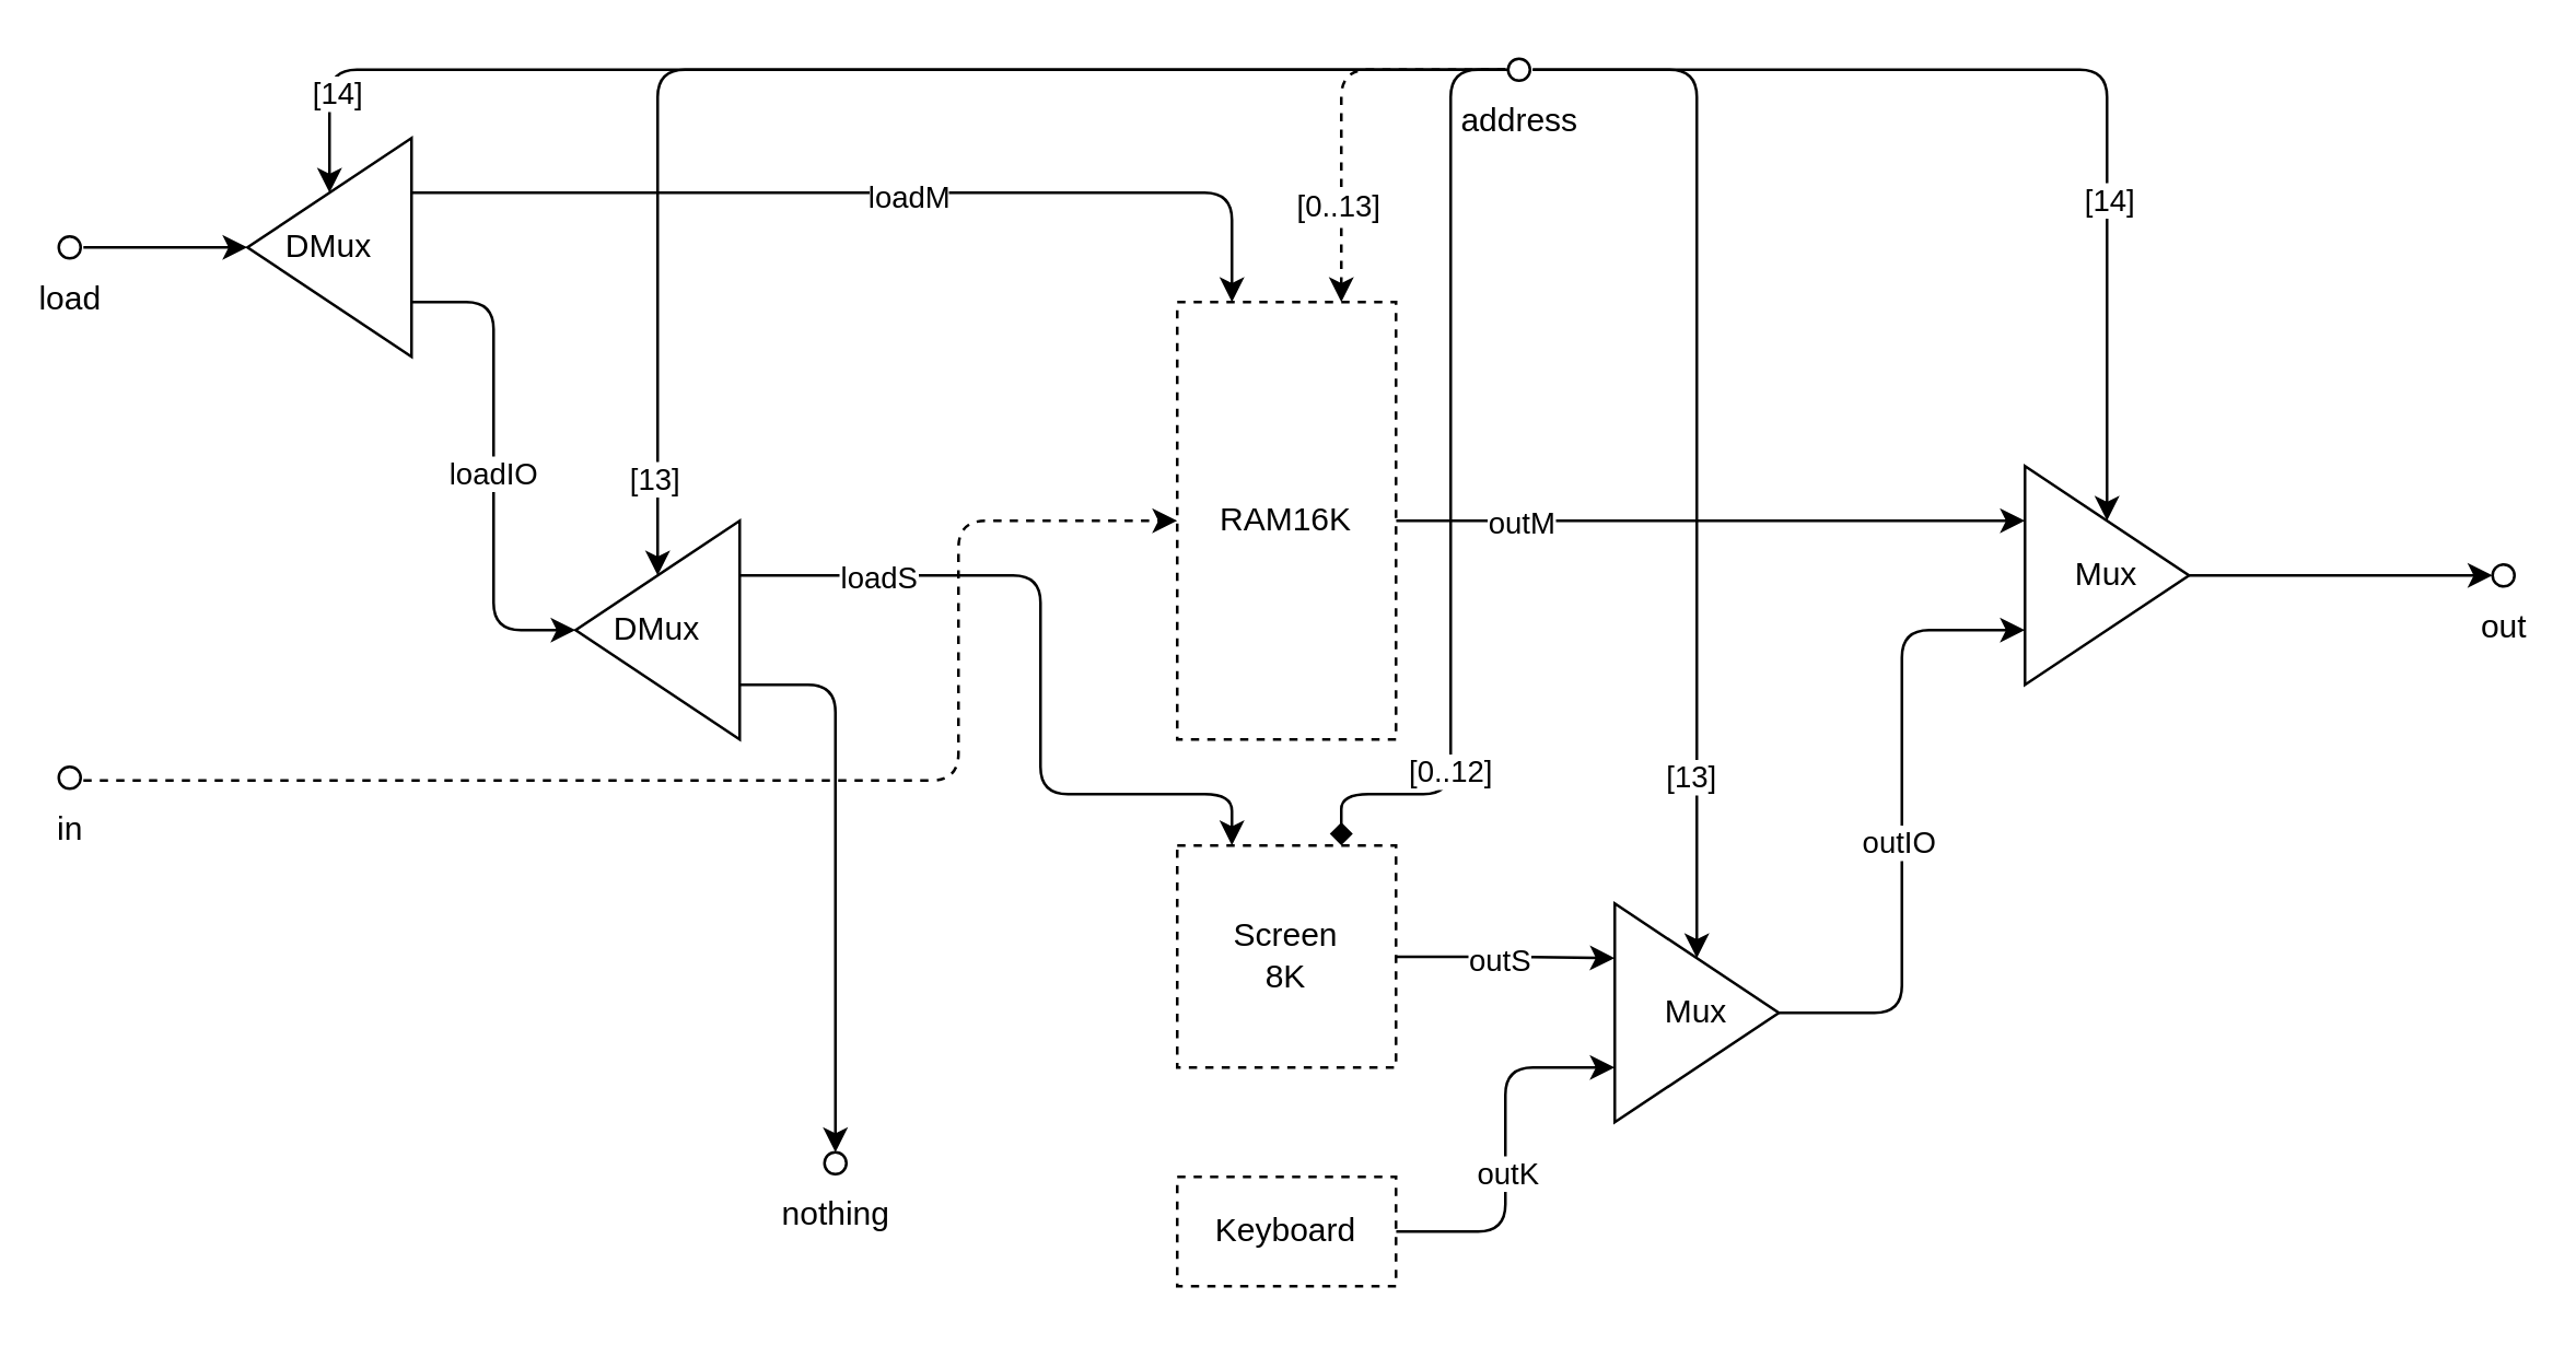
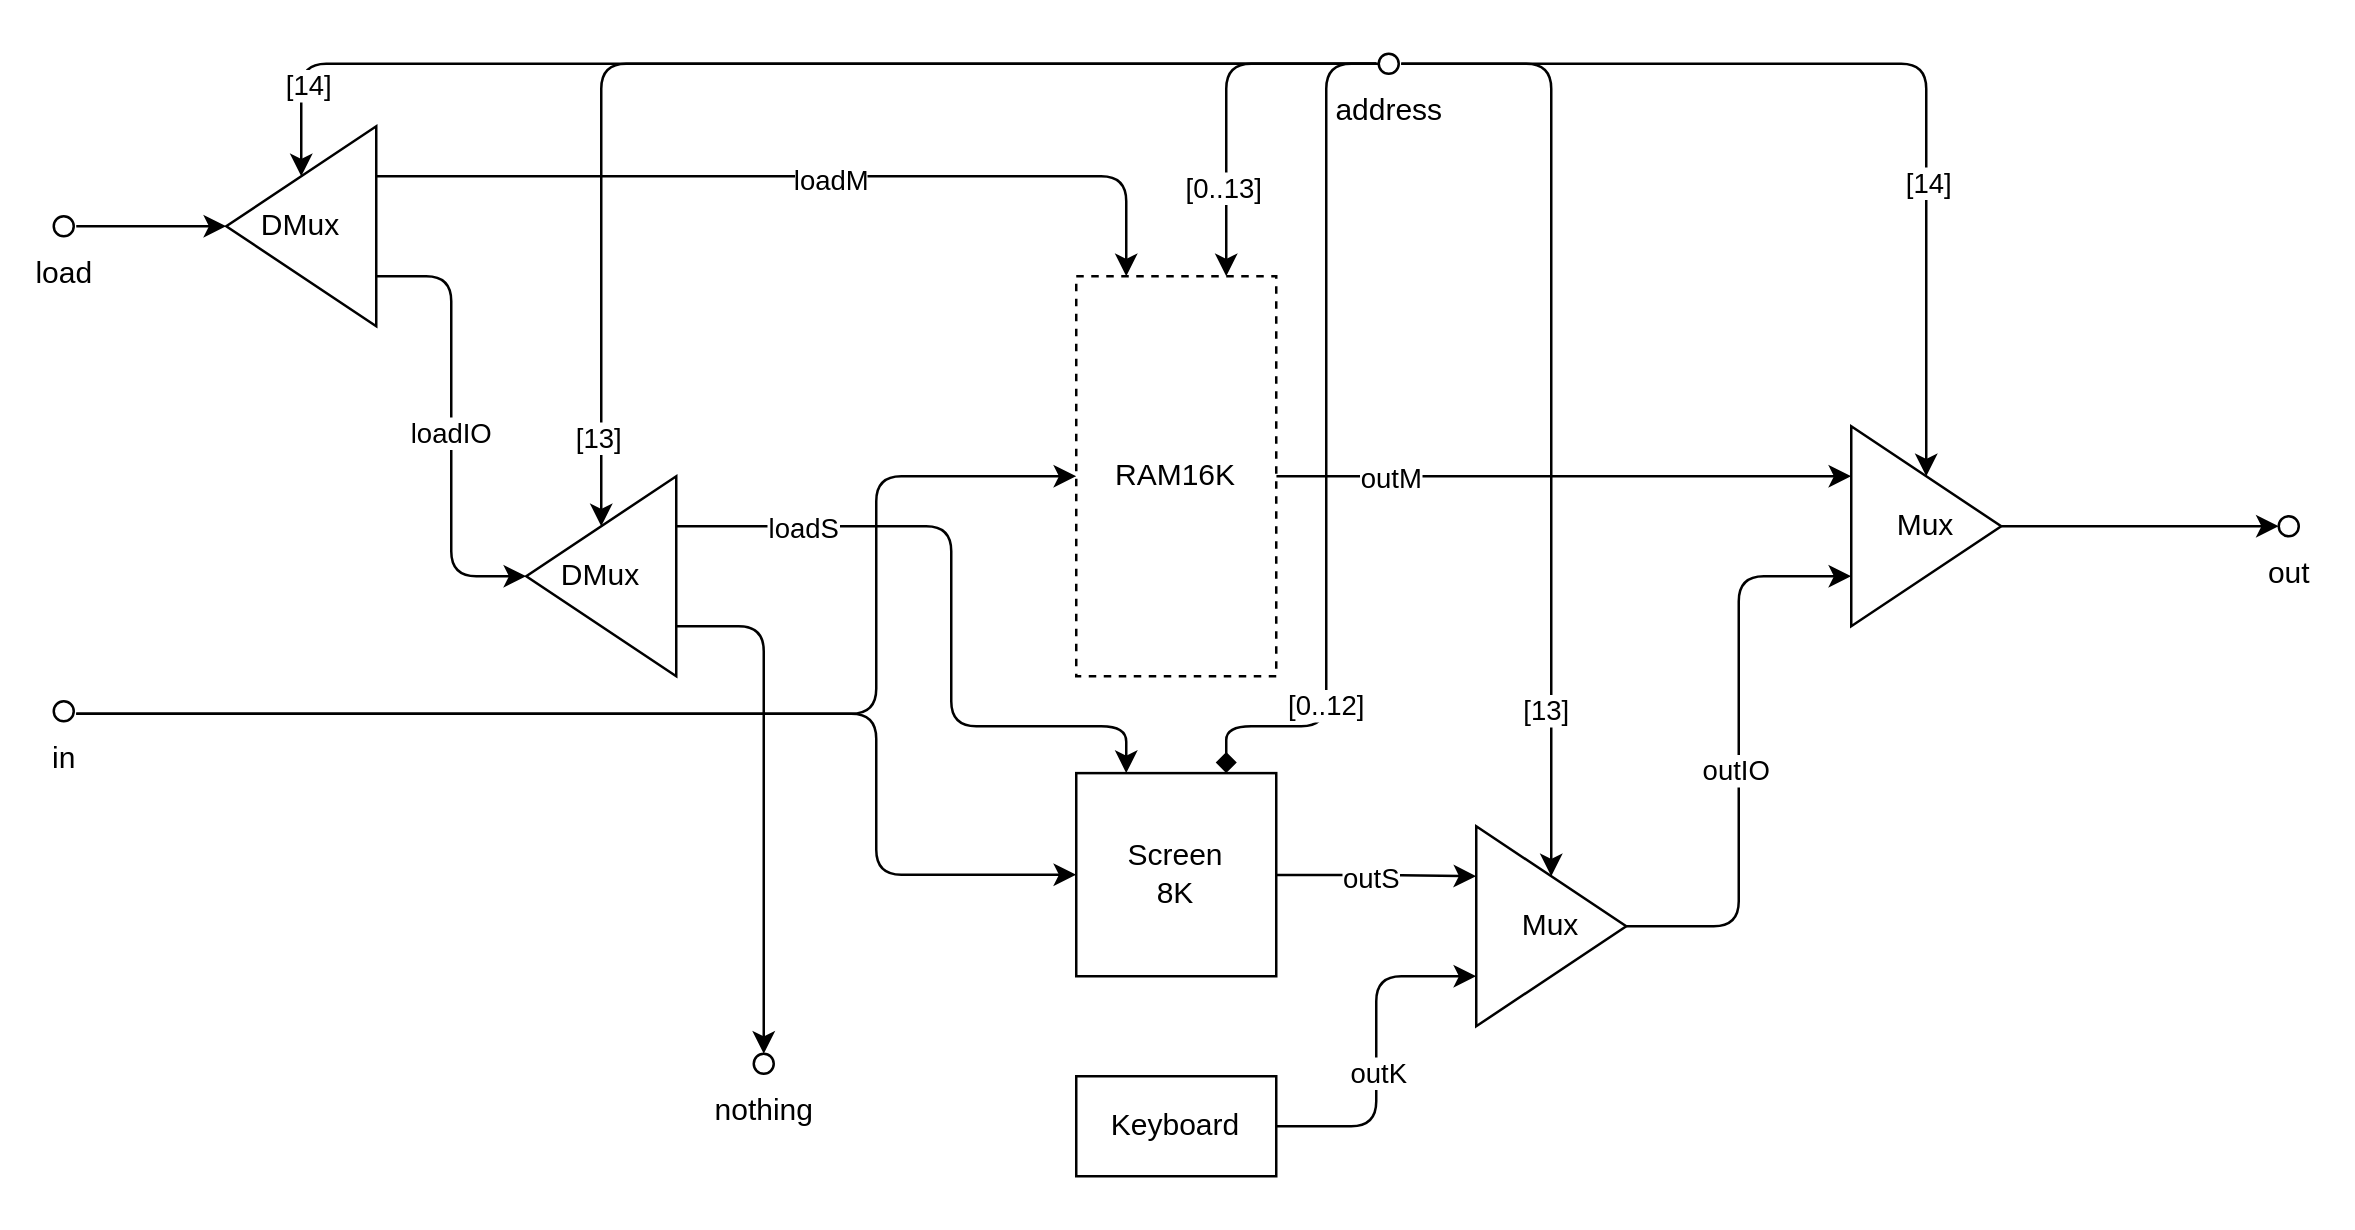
- <mxCell id="24" style="edgeStyle=orthogonalEdgeStyle;html=1;entryX=0.75;entryY=0;entryDx=0;entryDy=0;dashed=1;" edge="1" parent="1" source="34" target="10"><mxGeometry relative="1" as="geometry" /></mxCell>
+ <mxCell id="24" style="edgeStyle=orthogonalEdgeStyle;html=1;entryX=0.75;entryY=0;entryDx=0;entryDy=0;" edge="1" parent="1" source="34" target="10"><mxGeometry relative="1" as="geometry" /></mxCell>
- <mxCell id="2" style="edgeStyle=orthogonalEdgeStyle;html=1;entryX=0;entryY=0.5;entryDx=0;entryDy=0;dashed=1;" edge="1" parent="1" source="4" target="10"><mxGeometry relative="1" as="geometry"><Array as="points"><mxPoint x="350" y="285" /><mxPoint x="350" y="190" /></Array></mxGeometry></mxCell>
+ <mxCell id="2" style="edgeStyle=orthogonalEdgeStyle;html=1;entryX=0;entryY=0.5;entryDx=0;entryDy=0;" edge="1" parent="1" source="4" target="10"><mxGeometry relative="1" as="geometry"><Array as="points"><mxPoint x="350" y="285" /><mxPoint x="350" y="190" /></Array></mxGeometry></mxCell>
+ <mxCell id="3" style="edgeStyle=orthogonalEdgeStyle;html=1;entryX=0;entryY=0.5;entryDx=0;entryDy=0;" edge="1" parent="1" source="4" target="13"><mxGeometry relative="1" as="geometry"><Array as="points"><mxPoint x="350" y="285" /><mxPoint x="350" y="349" /></Array></mxGeometry></mxCell>
- <mxCell id="13" value="Screen&lt;br&gt;8K" style="rounded=0;whiteSpace=wrap;html=1;dashed=1;" vertex="1" parent="1"><mxGeometry x="430" y="308.75" width="80" height="81.25" as="geometry" /></mxCell>
+ <mxCell id="13" value="Screen&lt;br&gt;8K" style="rounded=0;whiteSpace=wrap;html=1;" vertex="1" parent="1"><mxGeometry x="430" y="308.75" width="80" height="81.25" as="geometry" /></mxCell>
- <mxCell id="16" value="Keyboard" style="rounded=0;whiteSpace=wrap;html=1;dashed=1;" vertex="1" parent="1"><mxGeometry x="430" y="430" width="80" height="40" as="geometry" /></mxCell>
+ <mxCell id="16" value="Keyboard" style="rounded=0;whiteSpace=wrap;html=1;" vertex="1" parent="1"><mxGeometry x="430" y="430" width="80" height="40" as="geometry" /></mxCell>
